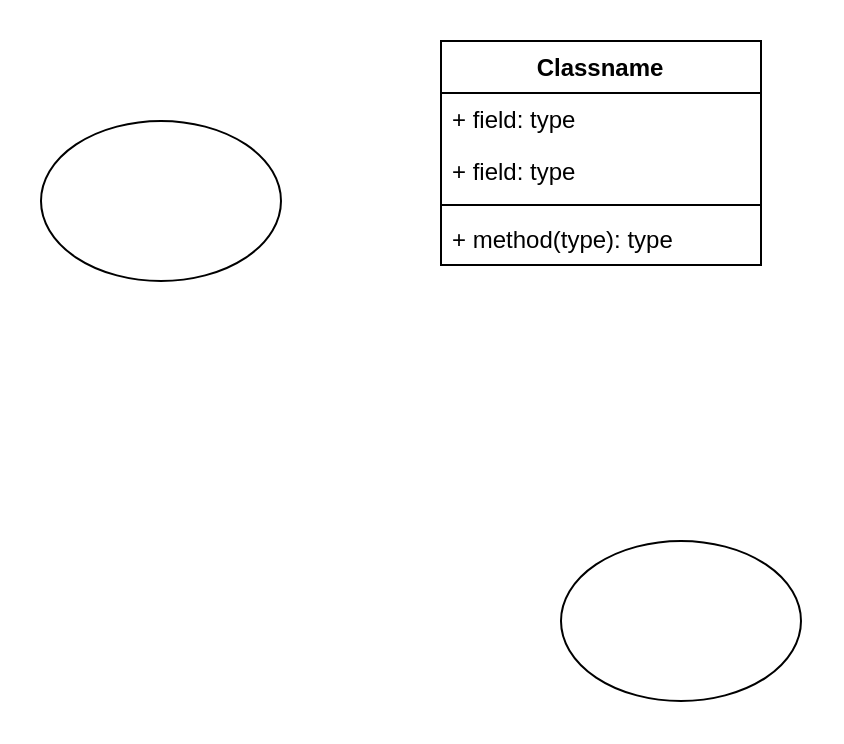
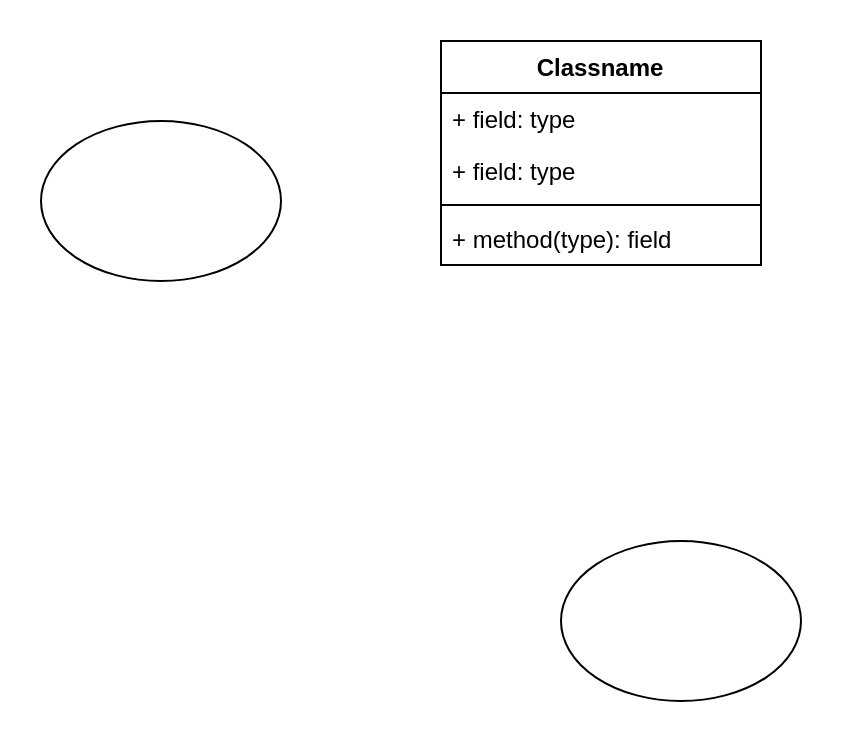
- <mxCell id="8" value="+ method(type): type" style="text;strokeColor=none;fillColor=none;align=left;verticalAlign=top;spacingLeft=4;spacingRight=4;overflow=hidden;rotatable=0;points=[[0,0.5],[1,0.5]];portConstraint=eastwest;" vertex="1" parent="4"><mxGeometry y="86" width="160" height="26" as="geometry" /></mxCell>
+ <mxCell id="8" value="+ method(type): field" style="text;strokeColor=none;fillColor=none;align=left;verticalAlign=top;spacingLeft=4;spacingRight=4;overflow=hidden;rotatable=0;points=[[0,0.5],[1,0.5]];portConstraint=eastwest;" vertex="1" parent="4"><mxGeometry y="86" width="160" height="26" as="geometry" /></mxCell>
